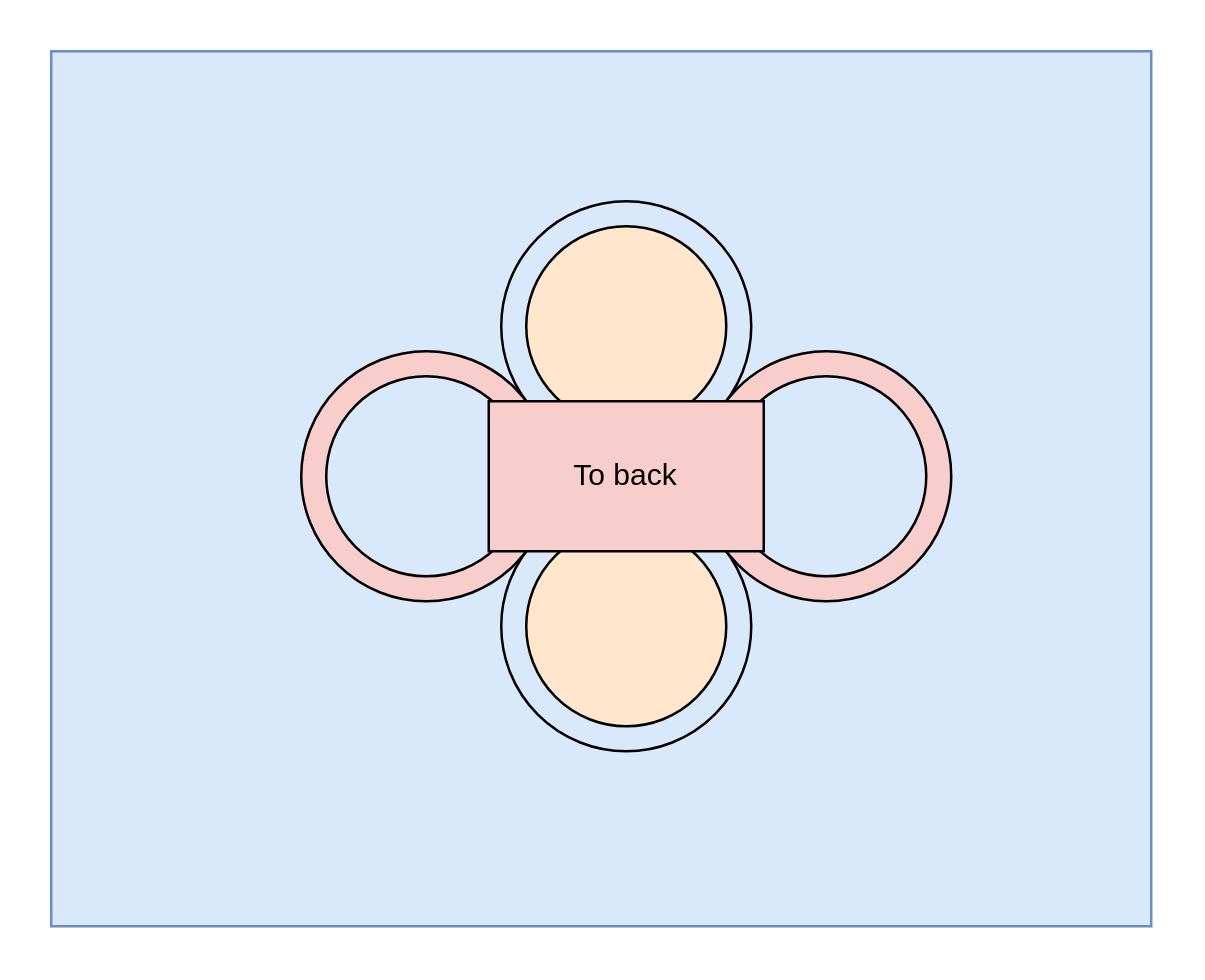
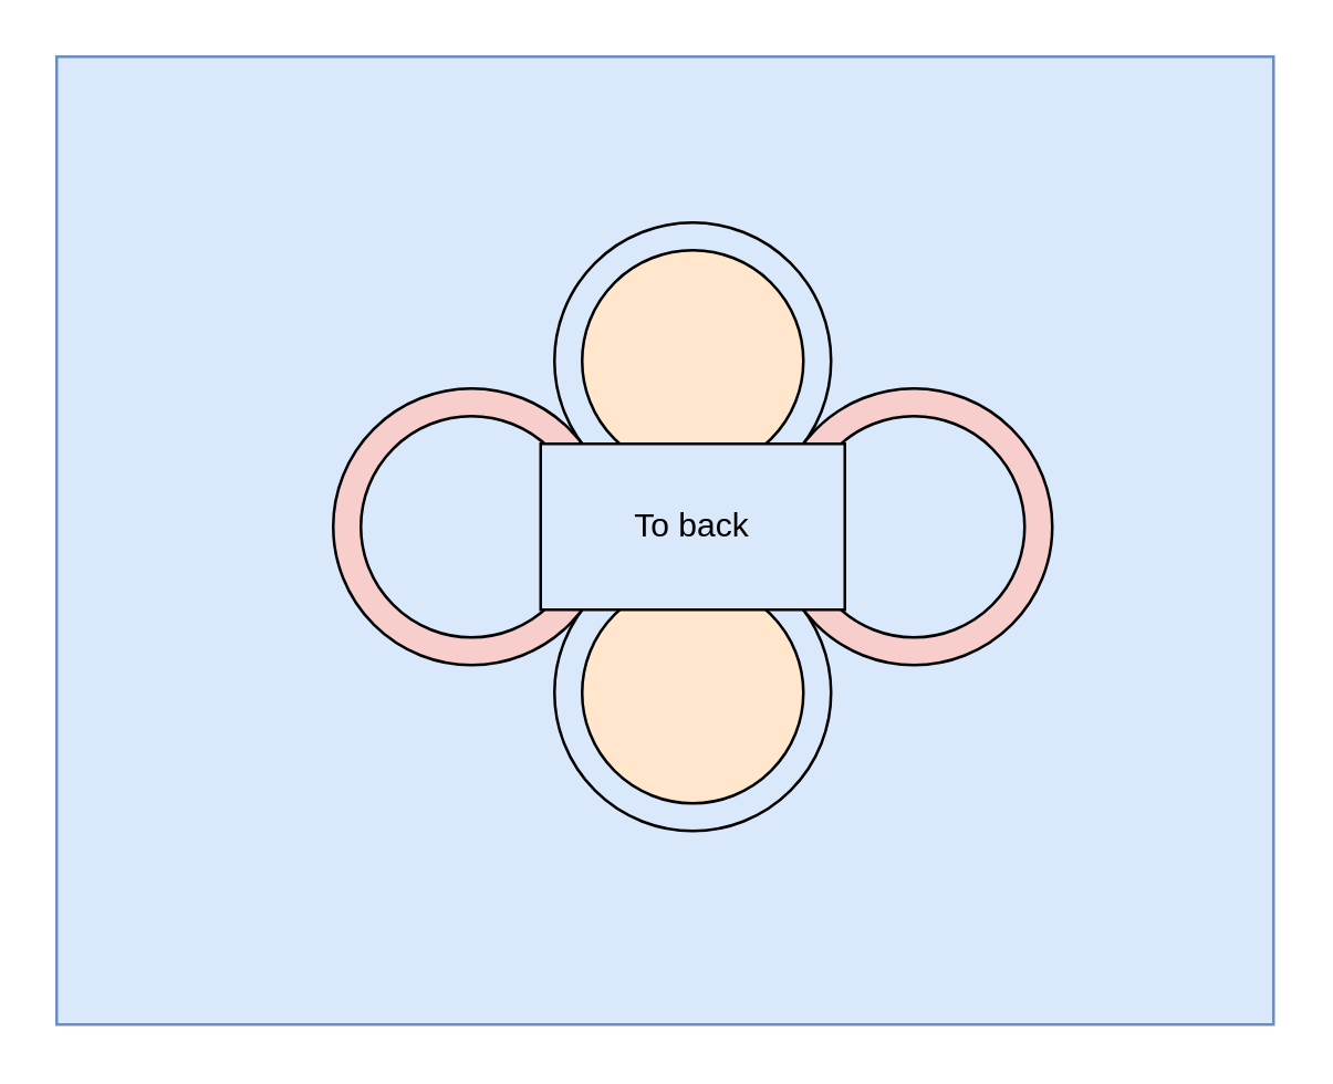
- <mxCell id="11" value="To back" style="rounded=0;whiteSpace=wrap;html=1;fillColor=#f8cecc;strokeColor=default;" vertex="1" parent="1"><mxGeometry x="195" y="160" width="110" height="60" as="geometry" /></mxCell>
+ <mxCell id="11" value="To back" style="rounded=0;whiteSpace=wrap;html=1;fillColor=#dae8fc;strokeColor=default;" vertex="1" parent="1"><mxGeometry x="195" y="160" width="110" height="60" as="geometry" /></mxCell>
